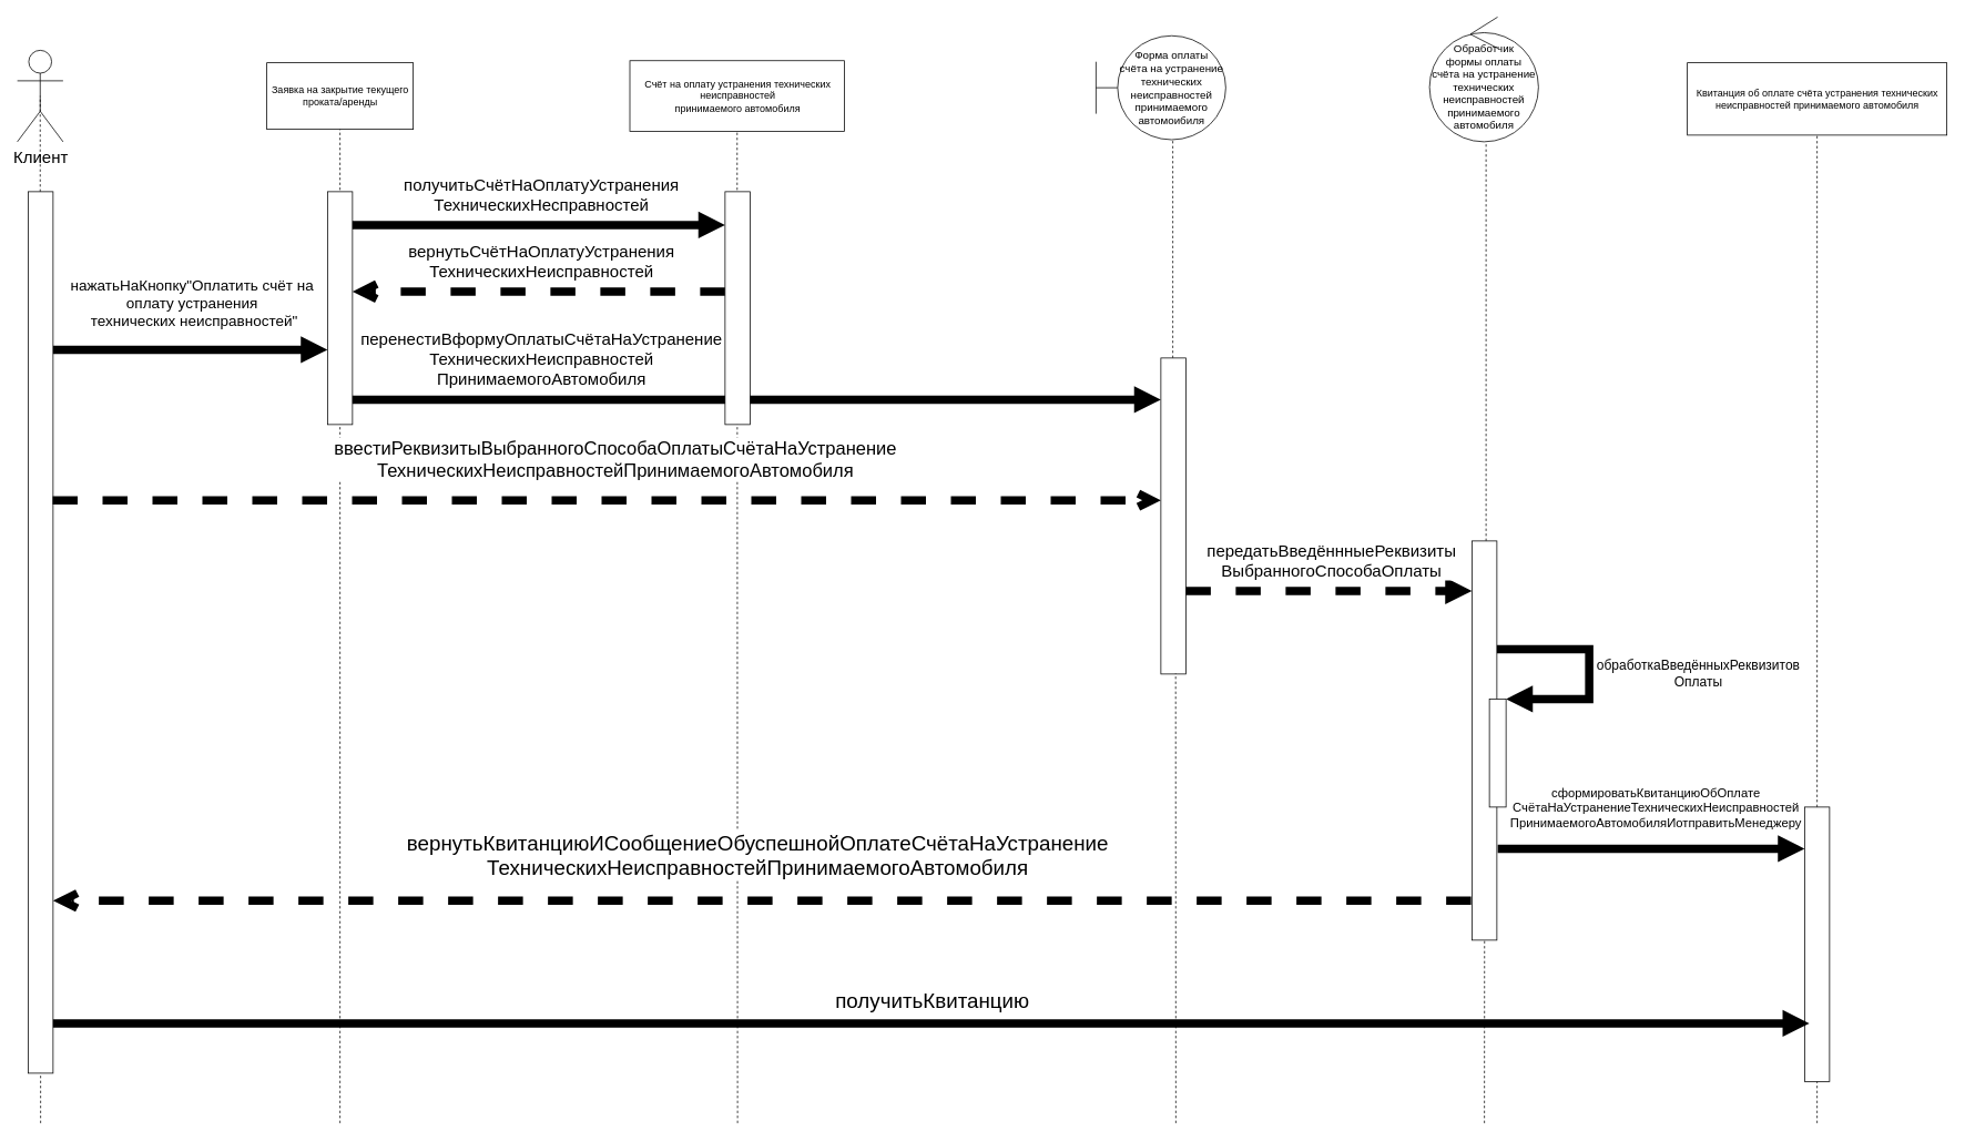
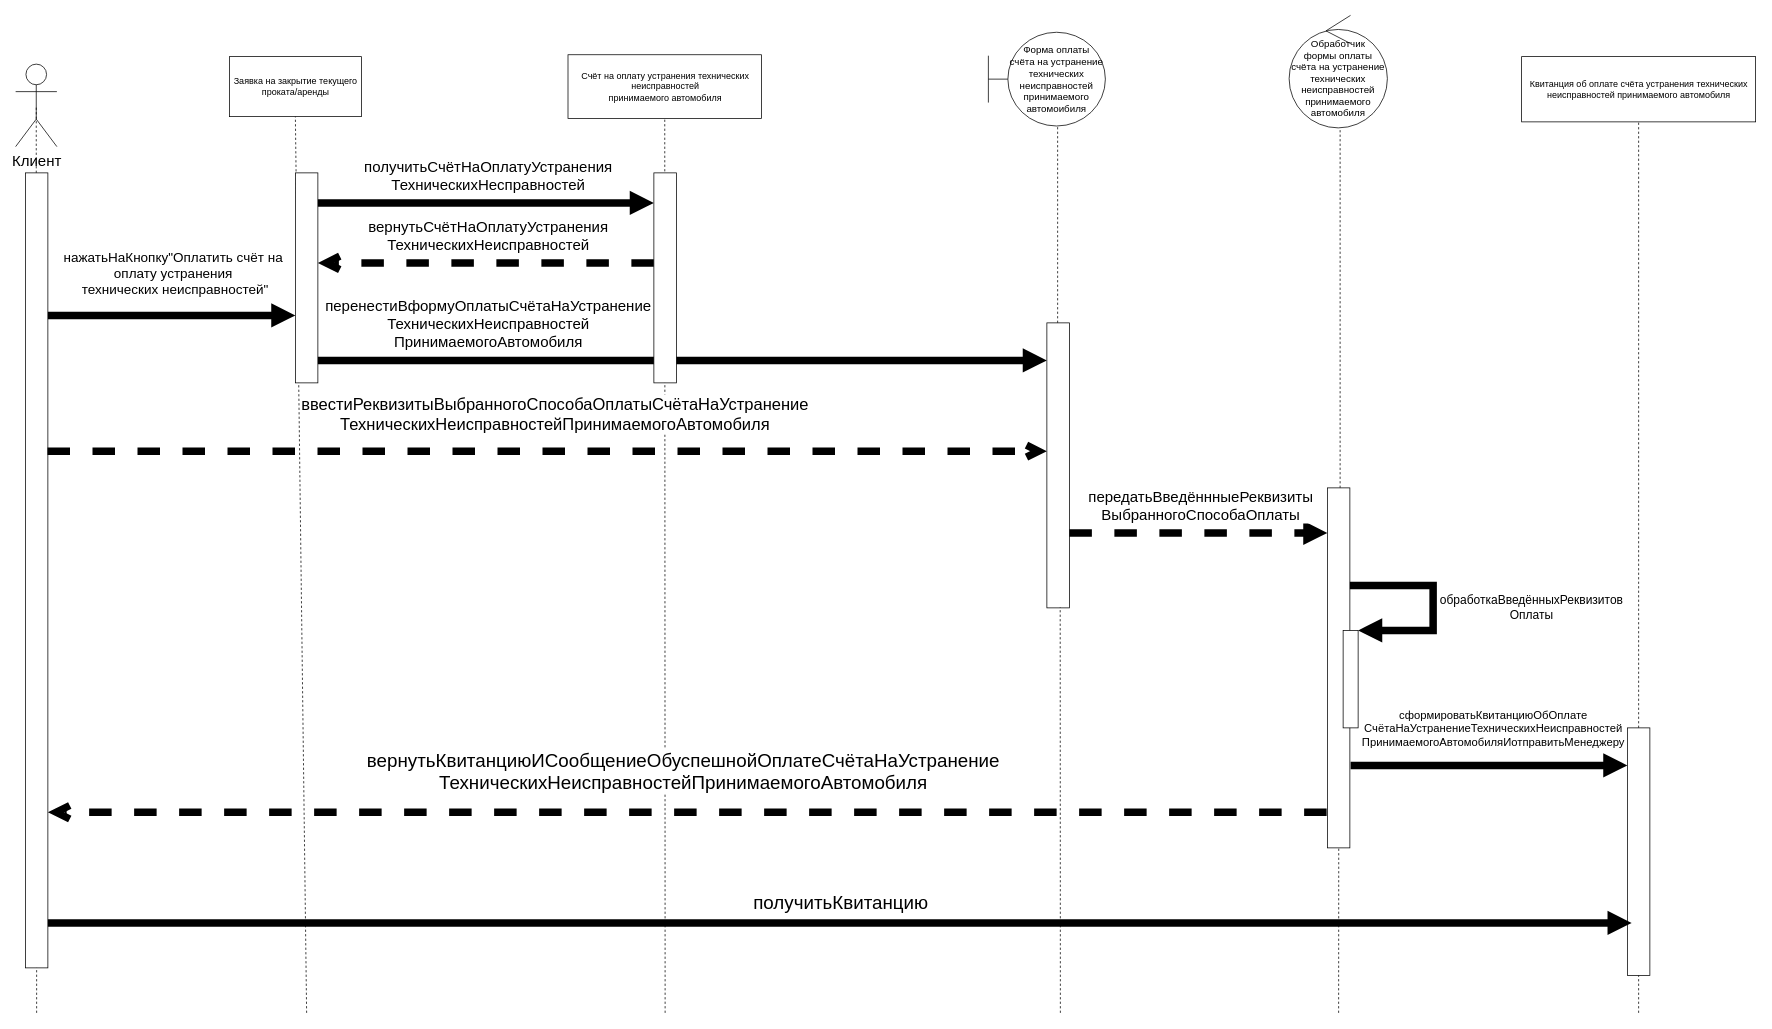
- <mxCell id="3" value="&lt;font style=&quot;font-size: 20px&quot;&gt;Клиент&lt;/font&gt;" style="shape=umlActor;verticalLabelPosition=bottom;labelBackgroundColor=#ffffff;verticalAlign=top;html=1;" vertex="1" parent="1"><mxGeometry x="20" y="60" width="55" height="110" as="geometry" /></mxCell>
+ <mxCell id="3" value="&lt;font style=&quot;font-size: 20px&quot;&gt;Клиент&lt;/font&gt;" style="shape=umlActor;verticalLabelPosition=bottom;labelBackgroundColor=#ffffff;verticalAlign=top;html=1;" vertex="1" parent="1"><mxGeometry x="20" y="85" width="55" height="110" as="geometry" /></mxCell>
- <mxCell id="4" value="Заявка на закрытие текущего &lt;br&gt;проката/аренды" style="html=1;" vertex="1" parent="1"><mxGeometry x="320" y="75" width="176" height="80" as="geometry" /></mxCell>
+ <mxCell id="4" value="Заявка на закрытие текущего &lt;br&gt;проката/аренды" style="html=1;" vertex="1" parent="1"><mxGeometry x="305" y="75" width="176" height="80" as="geometry" /></mxCell>
